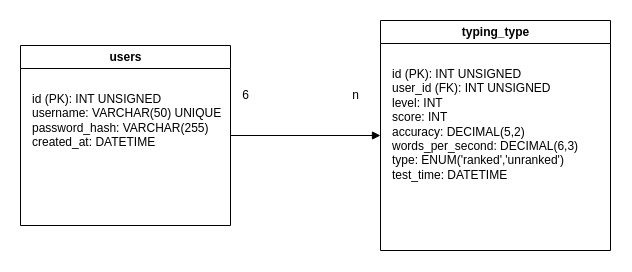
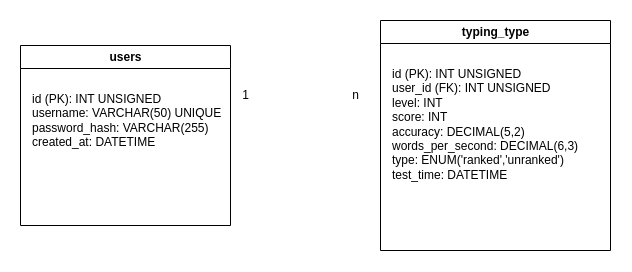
- <mxCell id="7" value="6&amp;nbsp; &amp;nbsp; &amp;nbsp; &amp;nbsp; &amp;nbsp; &amp;nbsp; &amp;nbsp; &amp;nbsp; &amp;nbsp; &amp;nbsp; &amp;nbsp; &amp;nbsp; &amp;nbsp; &amp;nbsp; &amp;nbsp; &amp;nbsp;n" style="text;html=1;align=center;verticalAlign=middle;" parent="1" vertex="1"><mxGeometry x="220" y="85" width="160" height="20" as="geometry" /></mxCell>
+ <mxCell id="7" value="1&amp;nbsp; &amp;nbsp; &amp;nbsp; &amp;nbsp; &amp;nbsp; &amp;nbsp; &amp;nbsp; &amp;nbsp; &amp;nbsp; &amp;nbsp; &amp;nbsp; &amp;nbsp; &amp;nbsp; &amp;nbsp; &amp;nbsp; &amp;nbsp;n" style="text;html=1;align=center;verticalAlign=middle;" parent="1" vertex="1"><mxGeometry x="220" y="85" width="160" height="20" as="geometry" /></mxCell>
- <mxCell id="6" style="endArrow=block;endFill=1;html=1;" parent="1" source="2" target="4" edge="1"><mxGeometry relative="1" as="geometry"><mxPoint x="290" y="95" as="targetPoint" /></mxGeometry></mxCell>
